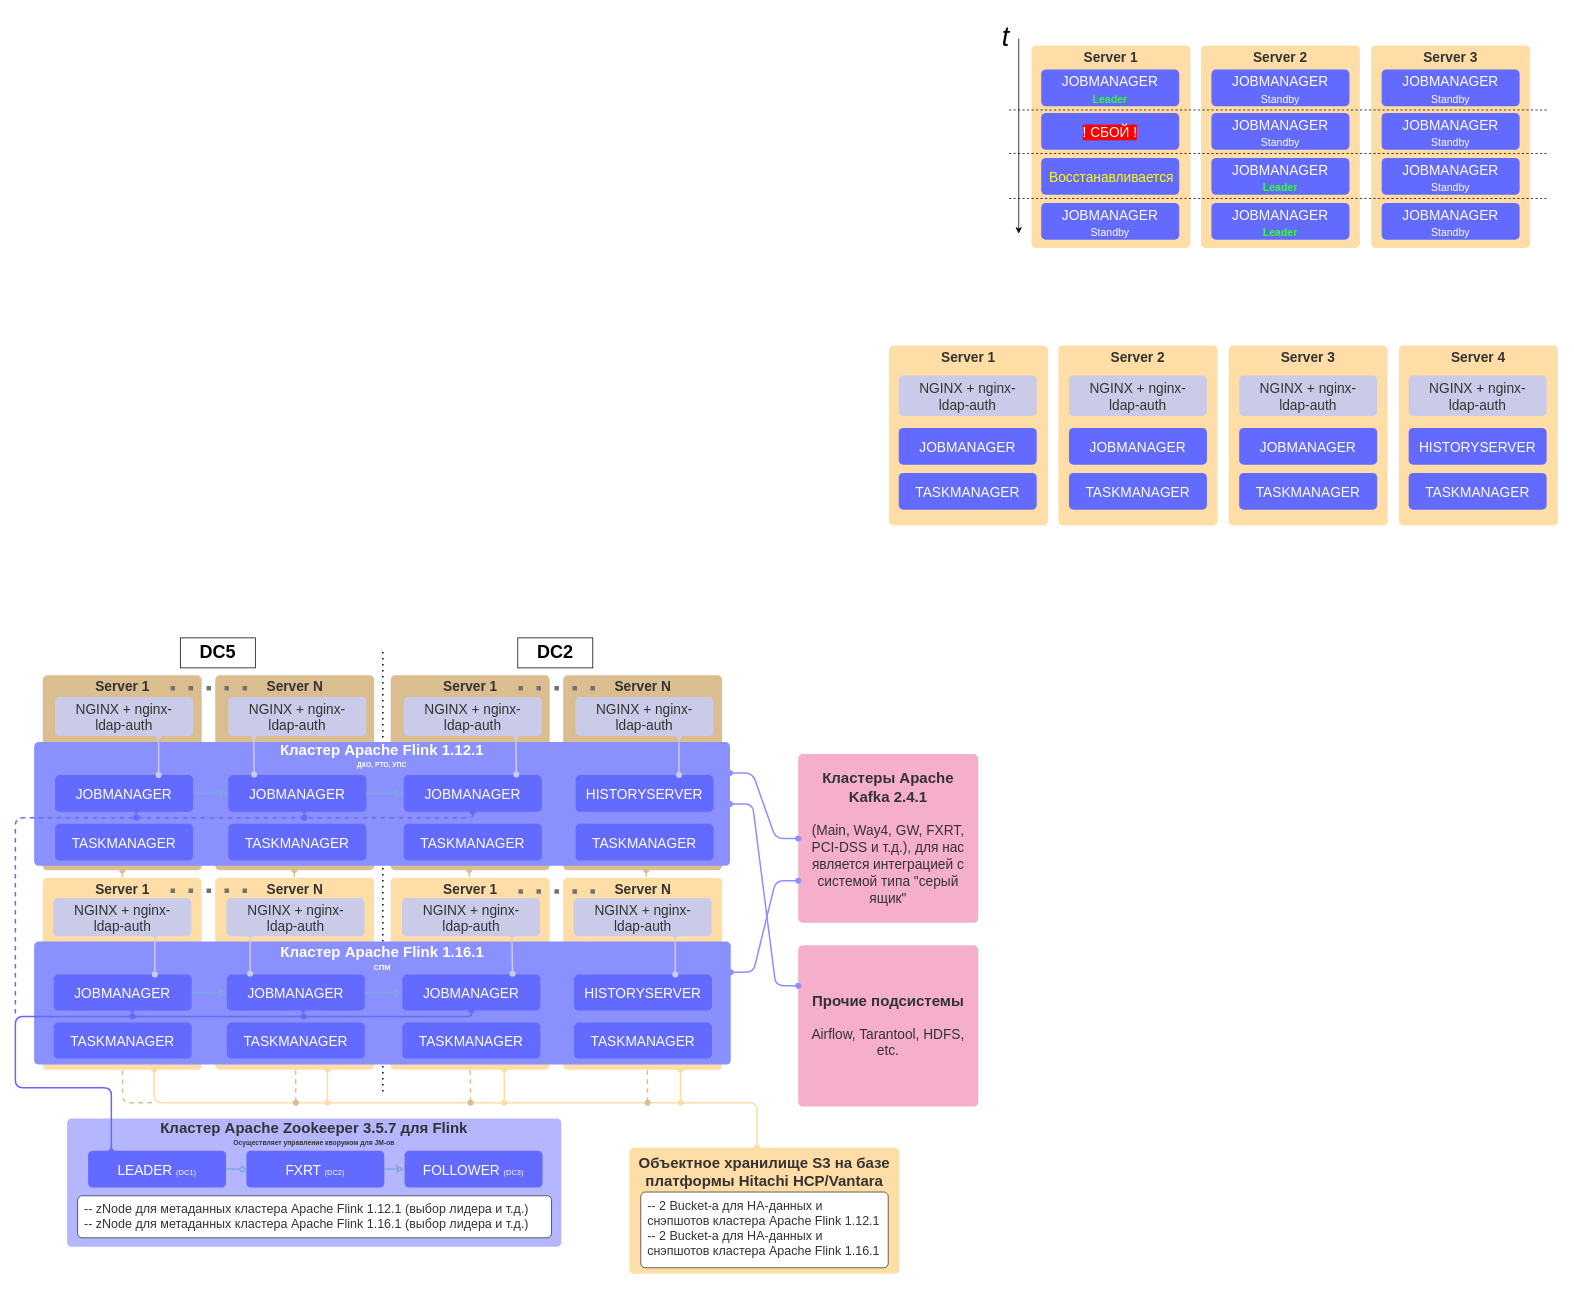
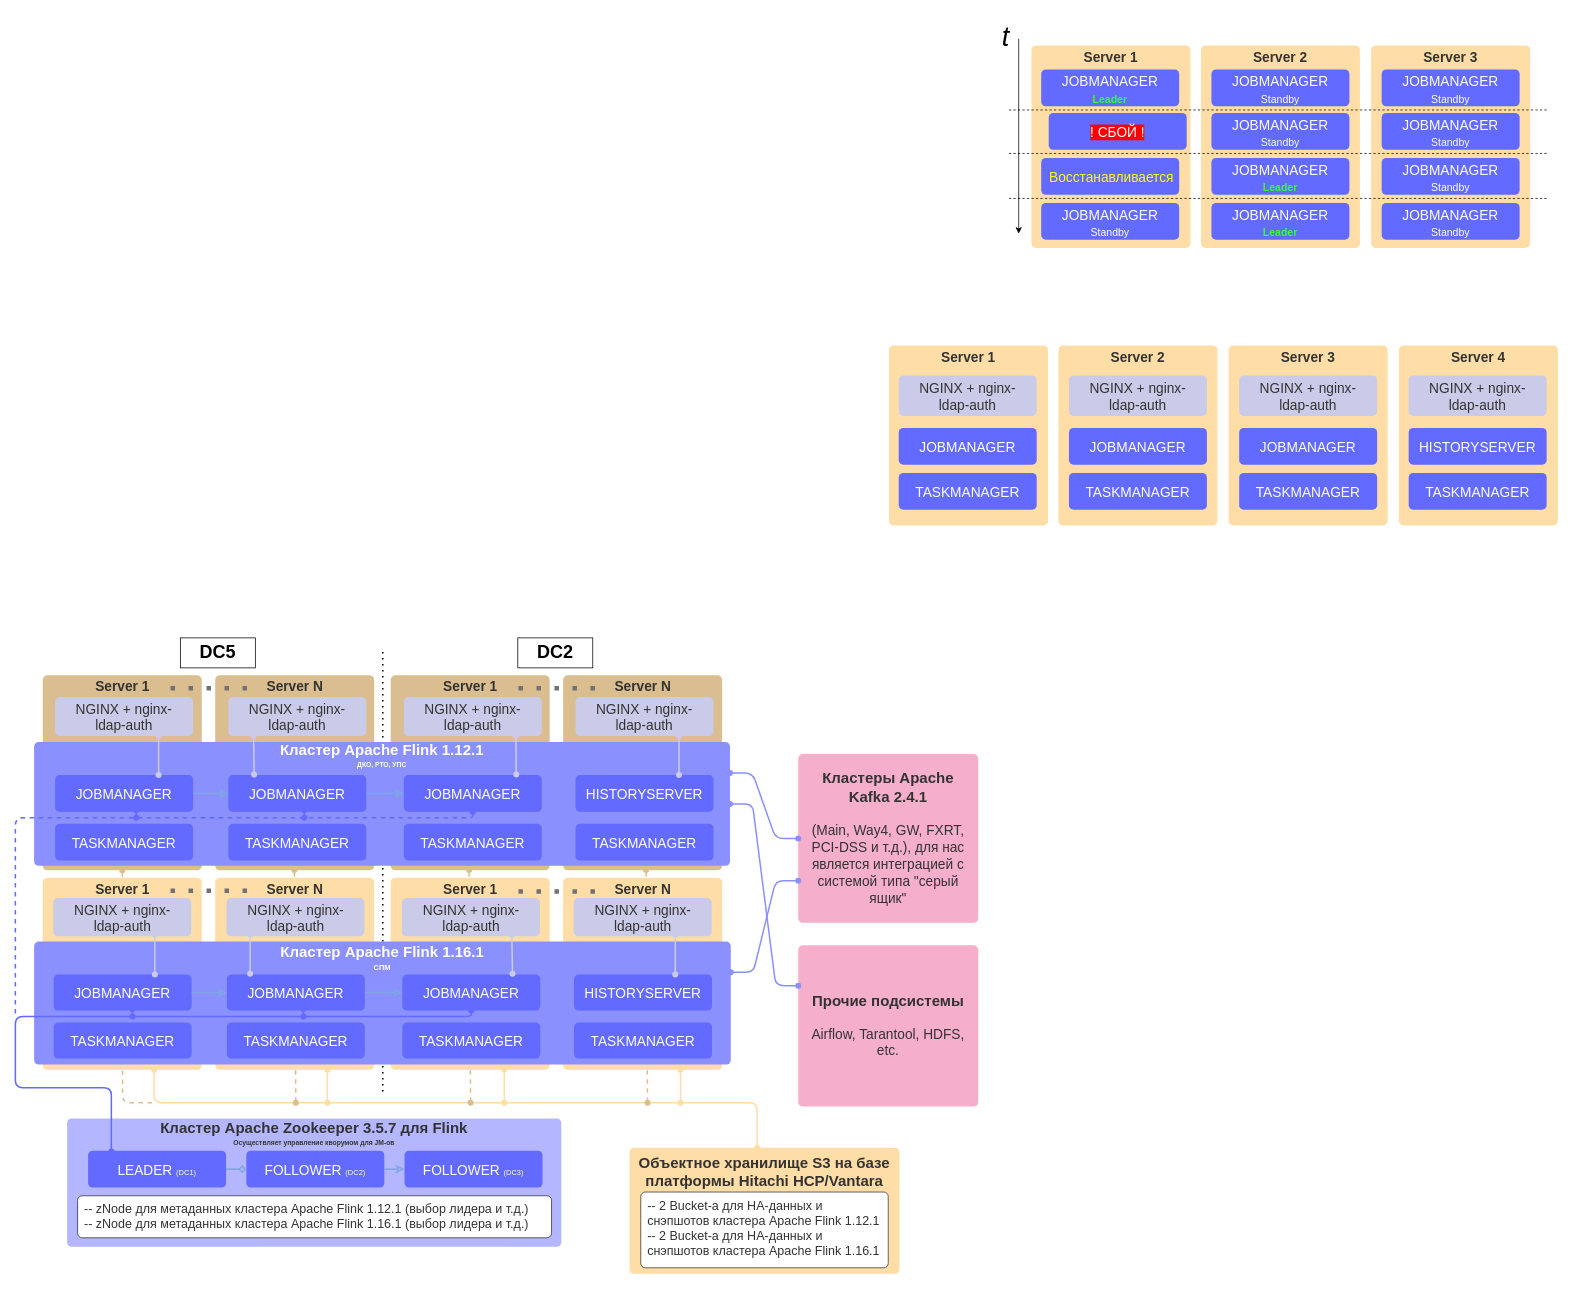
- <mxCell id="107" value="&lt;span style=&quot;background-color: rgb(255, 0, 0);&quot;&gt;! СБОЙ ! &lt;br&gt;&lt;/span&gt;" style="html=1;overflow=block;blockSpacing=1;whiteSpace=wrap;fontSize=18.3;fontColor=#ffffff;align=center;spacingLeft=8.4;spacingRight=8.4;spacingTop=2.4;spacing=3.6;strokeOpacity=0;fillOpacity=100;rounded=1;absoluteArcSize=1;arcSize=12;fillColor=#636aff;strokeWidth=0.8;" vertex="1" parent="1"><mxGeometry x="1388" y="150" width="184" height="49" as="geometry" /></mxCell>
+ <mxCell id="107" value="&lt;span style=&quot;background-color: rgb(255, 0, 0);&quot;&gt;! СБОЙ ! &lt;br&gt;&lt;/span&gt;" style="html=1;overflow=block;blockSpacing=1;whiteSpace=wrap;fontSize=18.3;fontColor=#ffffff;align=center;spacingLeft=8.4;spacingRight=8.4;spacingTop=2.4;spacing=3.6;strokeOpacity=0;fillOpacity=100;rounded=1;absoluteArcSize=1;arcSize=12;fillColor=#636aff;strokeWidth=0.8;" vertex="1" parent="1"><mxGeometry x="1398" y="150" width="184" height="49" as="geometry" /></mxCell>
- <mxCell id="47" value="FXRT &lt;font style=&quot;font-size: 10px;&quot;&gt;(DC2)&lt;/font&gt;" style="html=1;overflow=block;blockSpacing=1;whiteSpace=wrap;fontSize=18.3;fontColor=#ffffff;align=center;spacingLeft=8.4;spacingRight=8.4;spacingTop=2.4;spacing=3.6;strokeOpacity=0;fillOpacity=100;rounded=1;absoluteArcSize=1;arcSize=12;fillColor=#636aff;strokeWidth=0.8;" vertex="1" parent="1"><mxGeometry x="328" y="1534" width="184" height="49" as="geometry" /></mxCell>
+ <mxCell id="47" value="FOLLOWER &lt;font style=&quot;font-size: 10px;&quot;&gt;(DC2)&lt;/font&gt;" style="html=1;overflow=block;blockSpacing=1;whiteSpace=wrap;fontSize=18.3;fontColor=#ffffff;align=center;spacingLeft=8.4;spacingRight=8.4;spacingTop=2.4;spacing=3.6;strokeOpacity=0;fillOpacity=100;rounded=1;absoluteArcSize=1;arcSize=12;fillColor=#636aff;strokeWidth=0.8;" vertex="1" parent="1"><mxGeometry x="328" y="1534" width="184" height="49" as="geometry" /></mxCell>
